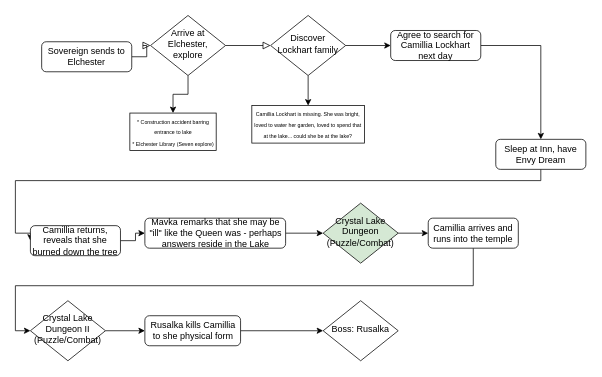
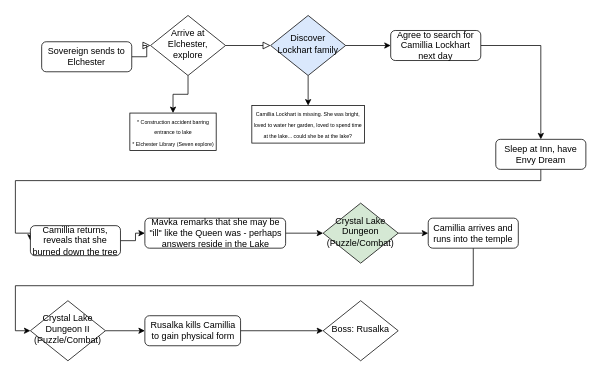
- <mxCell id="9" value="Discover Lockhart family" style="rhombus;whiteSpace=wrap;html=1;shadow=0;fontFamily=Helvetica;fontSize=12;align=center;strokeWidth=1;spacing=6;spacingTop=-4;" parent="1" vertex="1"><mxGeometry x="360" y="20" width="100" height="80" as="geometry" /></mxCell>
+ <mxCell id="9" value="Discover Lockhart family" style="rhombus;whiteSpace=wrap;html=1;shadow=0;fontFamily=Helvetica;fontSize=12;align=center;strokeWidth=1;spacing=6;spacingTop=-4;fillColor=#dae8fc;" parent="1" vertex="1"><mxGeometry x="360" y="20" width="100" height="80" as="geometry" /></mxCell>
- <mxCell id="13" value="&lt;font style=&quot;font-size: 7px&quot;&gt;Camillia Lockhart is missing. She was bright, loved to water her garden, loved to spend that at the lake... could she be at the lake?&lt;/font&gt;" style="rounded=0;whiteSpace=wrap;html=1;" parent="1" vertex="1"><mxGeometry x="335" y="140" width="150" height="50" as="geometry" /></mxCell>
+ <mxCell id="13" value="&lt;font style=&quot;font-size: 7px&quot;&gt;Camillia Lockhart is missing. She was bright, loved to water her garden, loved to spend time at the lake... could she be at the lake?&lt;/font&gt;" style="rounded=0;whiteSpace=wrap;html=1;" parent="1" vertex="1"><mxGeometry x="335" y="140" width="150" height="50" as="geometry" /></mxCell>
- <mxCell id="27" value="Rusalka kills Camillia to she physical form" style="rounded=1;whiteSpace=wrap;html=1;fontSize=12;glass=0;strokeWidth=1;shadow=0;" parent="1" vertex="1"><mxGeometry x="192.5" y="420" width="127.5" height="40" as="geometry" /></mxCell>
+ <mxCell id="27" value="Rusalka kills Camillia to gain physical form" style="rounded=1;whiteSpace=wrap;html=1;fontSize=12;glass=0;strokeWidth=1;shadow=0;" parent="1" vertex="1"><mxGeometry x="192.5" y="420" width="127.5" height="40" as="geometry" /></mxCell>
